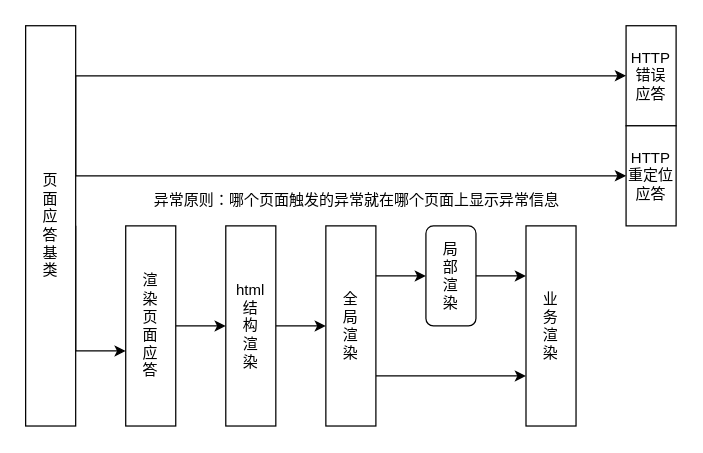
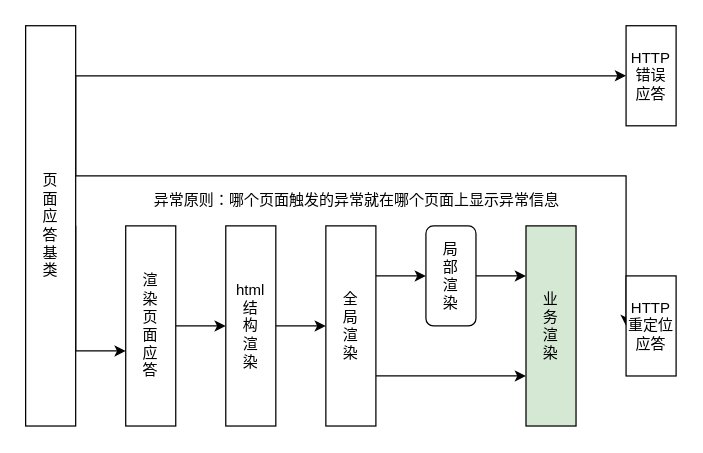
- <mxCell id="7" value="HTTP重定位&lt;br&gt;应答" style="rounded=0;whiteSpace=wrap;html=1;" parent="1" vertex="1"><mxGeometry x="500" y="100" width="40" height="80" as="geometry" /></mxCell>
+ <mxCell id="7" value="HTTP重定位&lt;br&gt;应答" style="rounded=0;whiteSpace=wrap;html=1;" parent="1" vertex="1"><mxGeometry x="500" y="220" width="40" height="80" as="geometry" /></mxCell>
- <mxCell id="10" value="业&lt;br&gt;务&lt;br&gt;渲&lt;br&gt;染" style="rounded=0;whiteSpace=wrap;html=1;" parent="1" vertex="1"><mxGeometry x="420" y="180" width="40" height="160" as="geometry" /></mxCell>
+ <mxCell id="10" value="业&lt;br&gt;务&lt;br&gt;渲&lt;br&gt;染" style="rounded=0;whiteSpace=wrap;html=1;fillColor=#d5e8d4;" parent="1" vertex="1"><mxGeometry x="420" y="180" width="40" height="160" as="geometry" /></mxCell>
